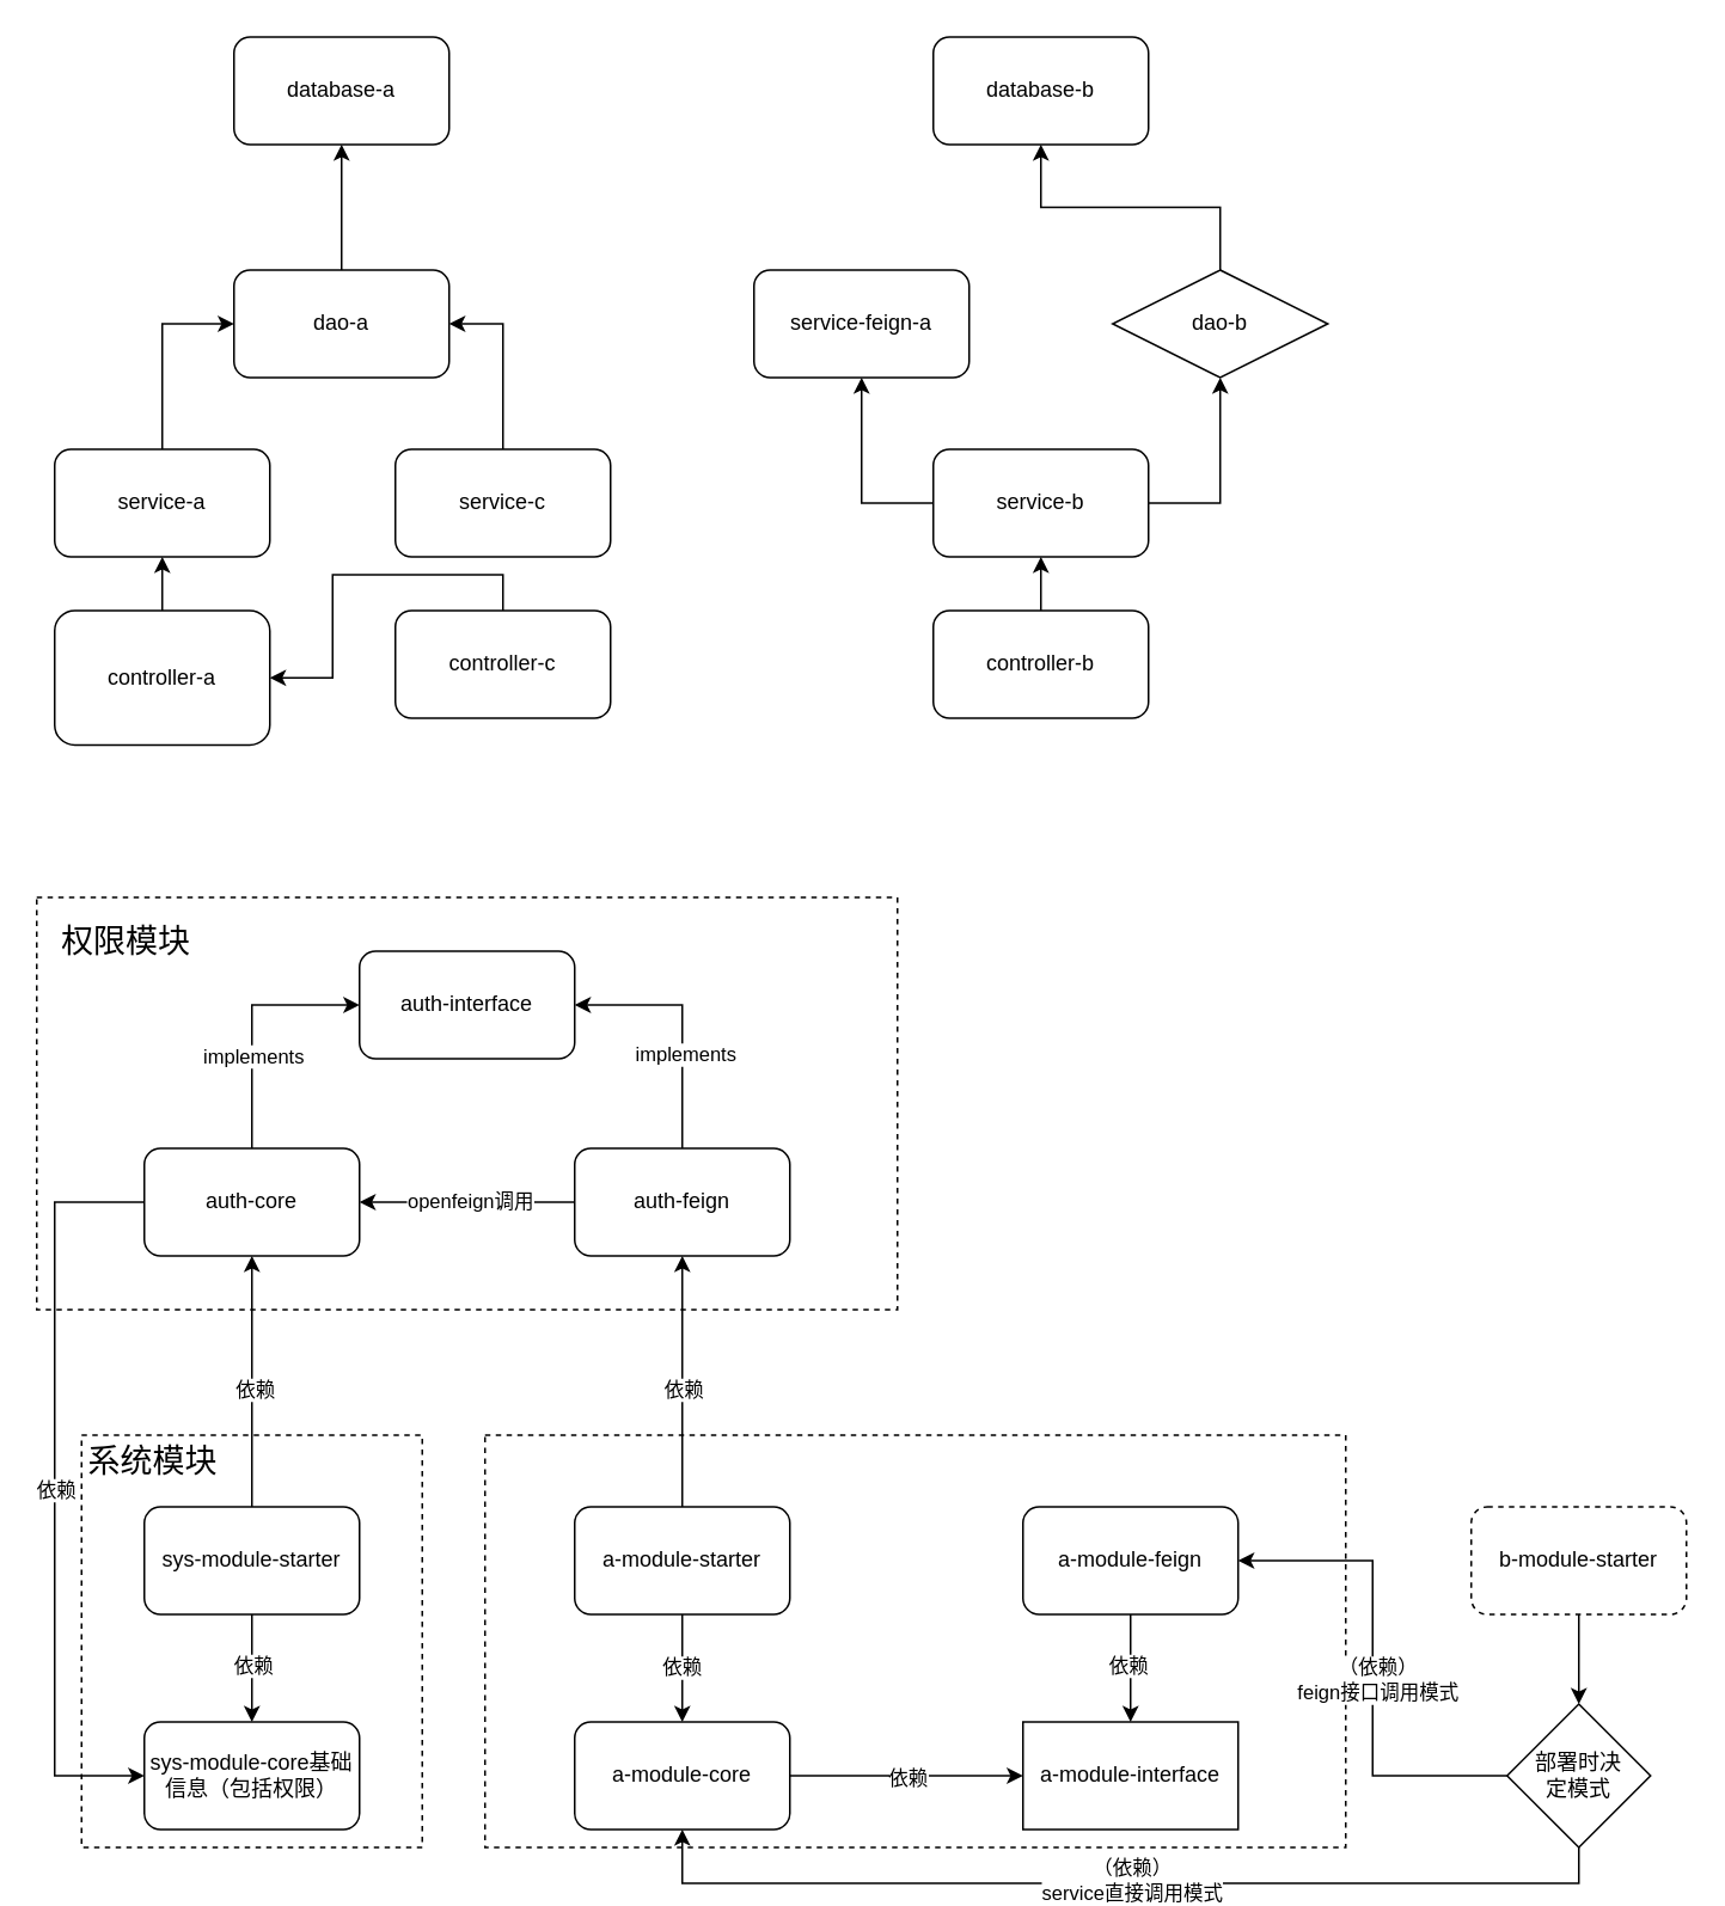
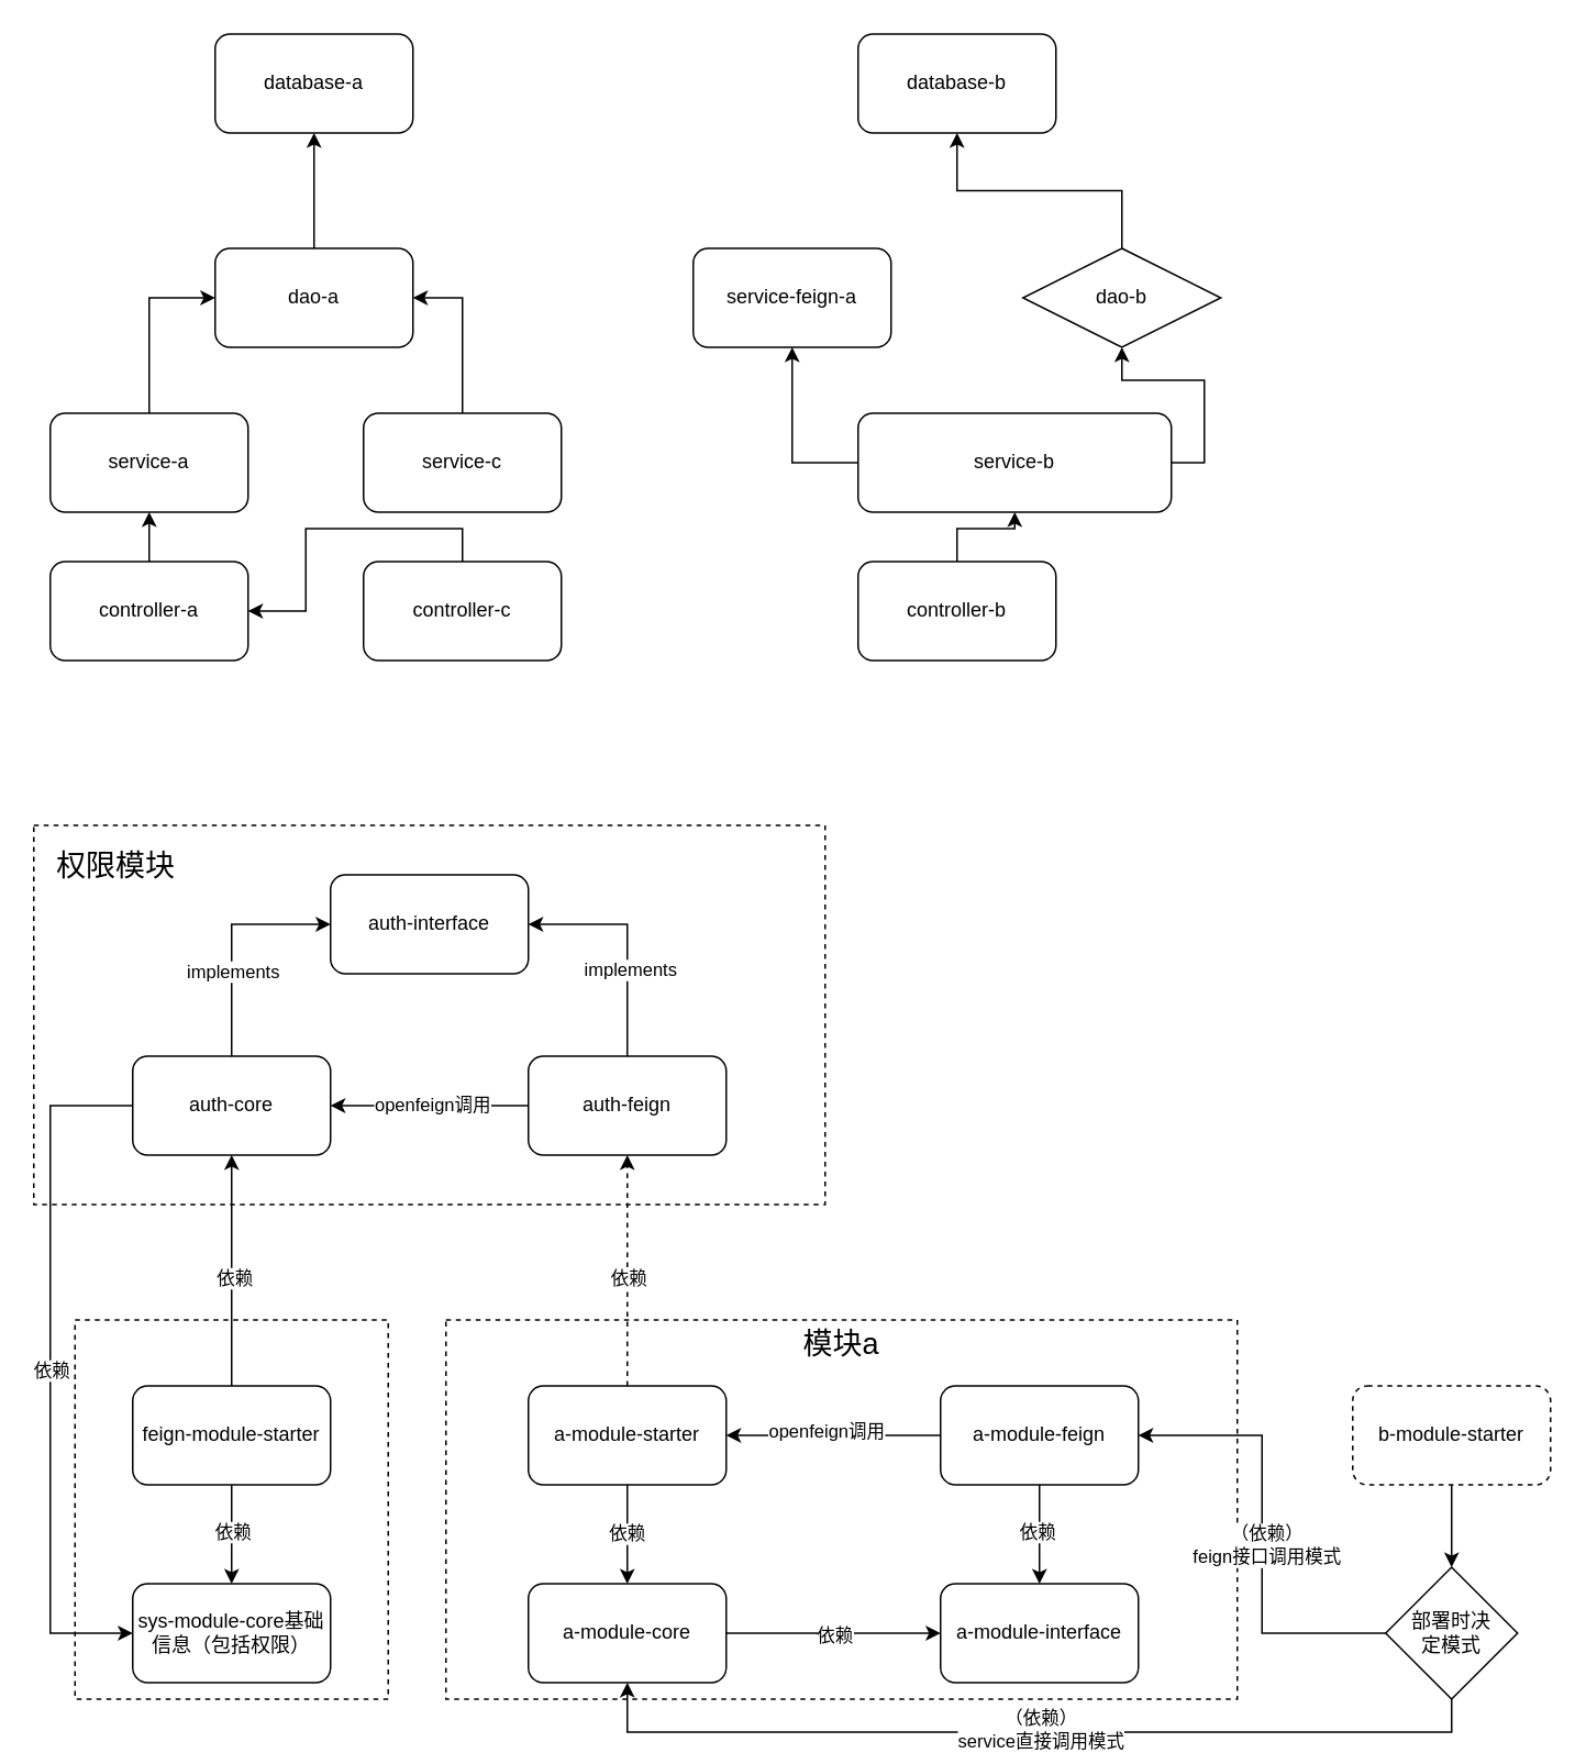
- <mxCell id="19" value="&lt;span style=&quot;background-color: transparent; color: light-dark(rgb(0, 0, 0), rgb(255, 255, 255));&quot;&gt;service-b&lt;/span&gt;" style="rounded=1;whiteSpace=wrap;html=1;" parent="1" vertex="1"><mxGeometry x="520" y="250" width="120" height="60" as="geometry" /></mxCell>
+ <mxCell id="19" value="&lt;span style=&quot;background-color: transparent; color: light-dark(rgb(0, 0, 0), rgb(255, 255, 255));&quot;&gt;service-b&lt;/span&gt;" style="rounded=1;whiteSpace=wrap;html=1;" parent="1" vertex="1"><mxGeometry x="520" y="250" width="190" height="60" as="geometry" /></mxCell>
- <mxCell id="10" value="controller-a" style="rounded=1;whiteSpace=wrap;html=1;" parent="1" vertex="1"><mxGeometry x="30" y="340" width="120" height="75" as="geometry" /></mxCell>
+ <mxCell id="10" value="controller-a" style="rounded=1;whiteSpace=wrap;html=1;" parent="1" vertex="1"><mxGeometry x="30" y="340" width="120" height="60" as="geometry" /></mxCell>
- <mxCell id="41" style="edgeStyle=orthogonalEdgeStyle;rounded=0;orthogonalLoop=1;jettySize=auto;html=1;exitX=0.5;exitY=0;exitDx=0;exitDy=0;entryX=0.5;entryY=1;entryDx=0;entryDy=0;" parent="1" source="44" target="35" edge="1"><mxGeometry relative="1" as="geometry" /></mxCell>
+ <mxCell id="41" style="edgeStyle=orthogonalEdgeStyle;rounded=0;orthogonalLoop=1;jettySize=auto;html=1;exitX=0.5;exitY=0;exitDx=0;exitDy=0;entryX=0.5;entryY=1;entryDx=0;entryDy=0;dashed=1;" parent="1" source="44" target="35" edge="1"><mxGeometry relative="1" as="geometry" /></mxCell>
- <mxCell id="64" value="&lt;font style=&quot;font-size: 18px;&quot;&gt;系统模块&lt;/font&gt;" style="text;html=1;align=center;verticalAlign=middle;whiteSpace=wrap;rounded=0;" vertex="1" parent="1"><mxGeometry x="45" y="800" width="80" height="30" as="geometry" /></mxCell>
+ <mxCell id="63" value="&lt;font style=&quot;font-size: 18px;&quot;&gt;模块a&lt;/font&gt;" style="text;html=1;align=center;verticalAlign=middle;whiteSpace=wrap;rounded=0;" vertex="1" parent="1"><mxGeometry x="470" y="800" width="80" height="30" as="geometry" /></mxCell>
- <mxCell id="40" value="&lt;span style=&quot;background-color: transparent; color: light-dark(rgb(0, 0, 0), rgb(255, 255, 255));&quot;&gt;sys-module-starter&lt;/span&gt;" style="rounded=1;whiteSpace=wrap;html=1;" parent="1" vertex="1"><mxGeometry x="80" y="840" width="120" height="60" as="geometry" /></mxCell>
+ <mxCell id="40" value="&lt;span style=&quot;background-color: transparent; color: light-dark(rgb(0, 0, 0), rgb(255, 255, 255));&quot;&gt;feign-module-starter&lt;/span&gt;" style="rounded=1;whiteSpace=wrap;html=1;" parent="1" vertex="1"><mxGeometry x="80" y="840" width="120" height="60" as="geometry" /></mxCell>
+ <mxCell id="52" style="edgeStyle=orthogonalEdgeStyle;rounded=0;orthogonalLoop=1;jettySize=auto;html=1;exitX=0;exitY=0.5;exitDx=0;exitDy=0;entryX=1;entryY=0.5;entryDx=0;entryDy=0;" edge="1" parent="1" source="54" target="44"><mxGeometry relative="1" as="geometry" /></mxCell>
+ <mxCell id="53" value="openfeign调用" style="edgeLabel;html=1;align=center;verticalAlign=middle;resizable=0;points=[];" vertex="1" connectable="0" parent="52"><mxGeometry x="0.077" y="-3" relative="1" as="geometry"><mxPoint as="offset" /></mxGeometry></mxCell>
- <mxCell id="49" value="&lt;span style=&quot;background-color: transparent; color: light-dark(rgb(0, 0, 0), rgb(255, 255, 255));&quot;&gt;a-module-interface&lt;/span&gt;" style="whiteSpace=wrap;html=1;rounded=0;" vertex="1" parent="1"><mxGeometry x="570" y="960" width="120" height="60" as="geometry" /></mxCell>
+ <mxCell id="49" value="&lt;span style=&quot;background-color: transparent; color: light-dark(rgb(0, 0, 0), rgb(255, 255, 255));&quot;&gt;a-module-interface&lt;/span&gt;" style="rounded=1;whiteSpace=wrap;html=1;" vertex="1" parent="1"><mxGeometry x="570" y="960" width="120" height="60" as="geometry" /></mxCell>
